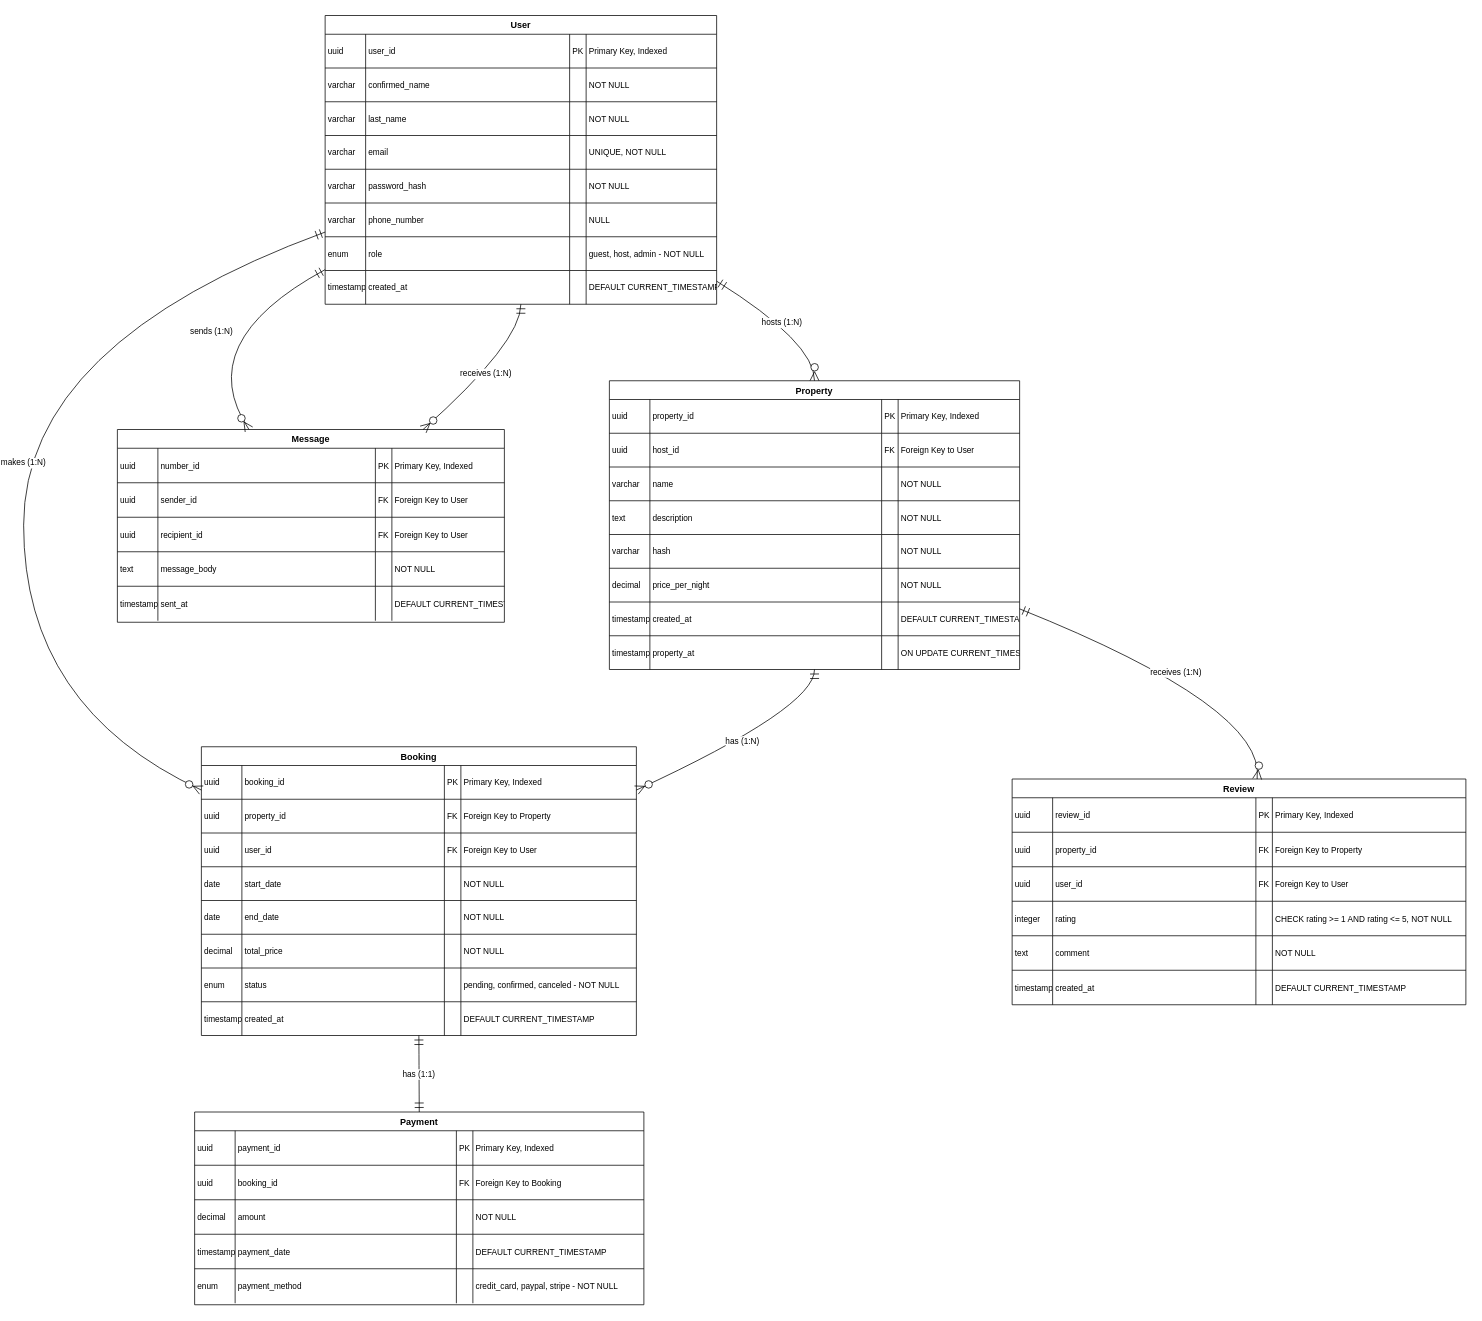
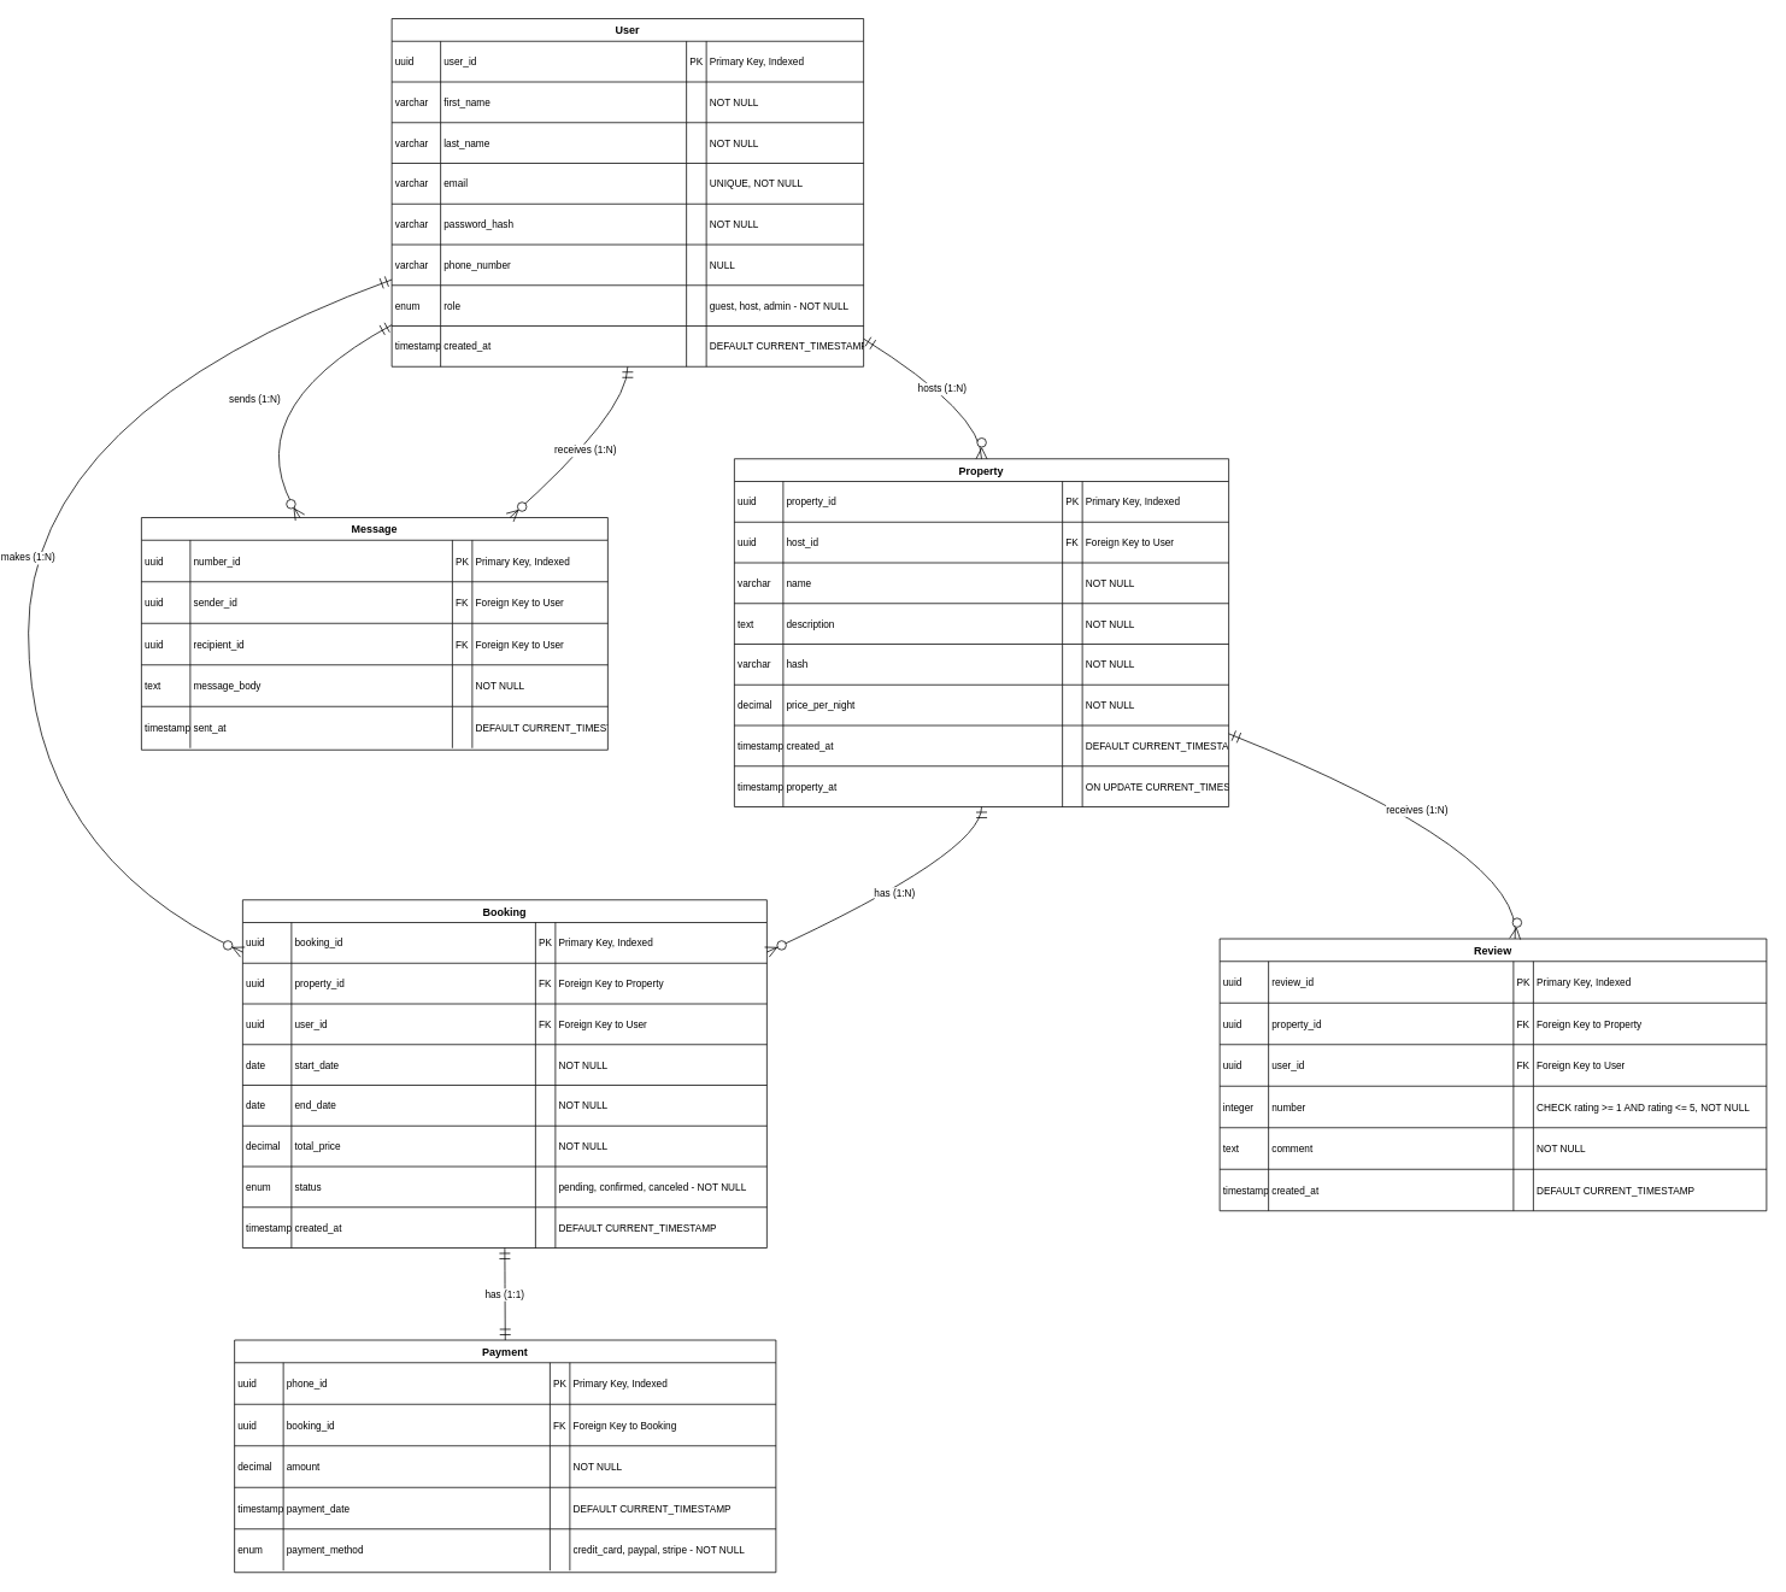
- <mxCell id="10" value="confirmed_name" style="shape=partialRectangle;connectable=0;fillColor=none;top=0;left=0;bottom=0;right=0;align=left;spacingLeft=2;overflow=hidden;fontSize=11;" vertex="1" parent="8"><mxGeometry x="54" width="272" height="45" as="geometry"><mxRectangle width="272" height="45" as="alternateBounds" /></mxGeometry></mxCell>
+ <mxCell id="10" value="first_name" style="shape=partialRectangle;connectable=0;fillColor=none;top=0;left=0;bottom=0;right=0;align=left;spacingLeft=2;overflow=hidden;fontSize=11;" vertex="1" parent="8"><mxGeometry x="54" width="272" height="45" as="geometry"><mxRectangle width="272" height="45" as="alternateBounds" /></mxGeometry></mxCell>
- <mxCell id="169" value="rating" style="shape=partialRectangle;connectable=0;fillColor=none;top=0;left=0;bottom=0;right=0;align=left;spacingLeft=2;overflow=hidden;fontSize=11;" vertex="1" parent="167"><mxGeometry x="54" width="271" height="46" as="geometry"><mxRectangle width="271" height="46" as="alternateBounds" /></mxGeometry></mxCell>
+ <mxCell id="169" value="number" style="shape=partialRectangle;connectable=0;fillColor=none;top=0;left=0;bottom=0;right=0;align=left;spacingLeft=2;overflow=hidden;fontSize=11;" vertex="1" parent="167"><mxGeometry x="54" width="271" height="46" as="geometry"><mxRectangle width="271" height="46" as="alternateBounds" /></mxGeometry></mxCell>
- <mxCell id="128" value="payment_id" style="shape=partialRectangle;connectable=0;fillColor=none;top=0;left=0;bottom=0;right=0;align=left;spacingLeft=2;overflow=hidden;fontSize=11;" vertex="1" parent="126"><mxGeometry x="54" width="295" height="46" as="geometry"><mxRectangle width="295" height="46" as="alternateBounds" /></mxGeometry></mxCell>
+ <mxCell id="128" value="phone_id" style="shape=partialRectangle;connectable=0;fillColor=none;top=0;left=0;bottom=0;right=0;align=left;spacingLeft=2;overflow=hidden;fontSize=11;" vertex="1" parent="126"><mxGeometry x="54" width="295" height="46" as="geometry"><mxRectangle width="295" height="46" as="alternateBounds" /></mxGeometry></mxCell>
